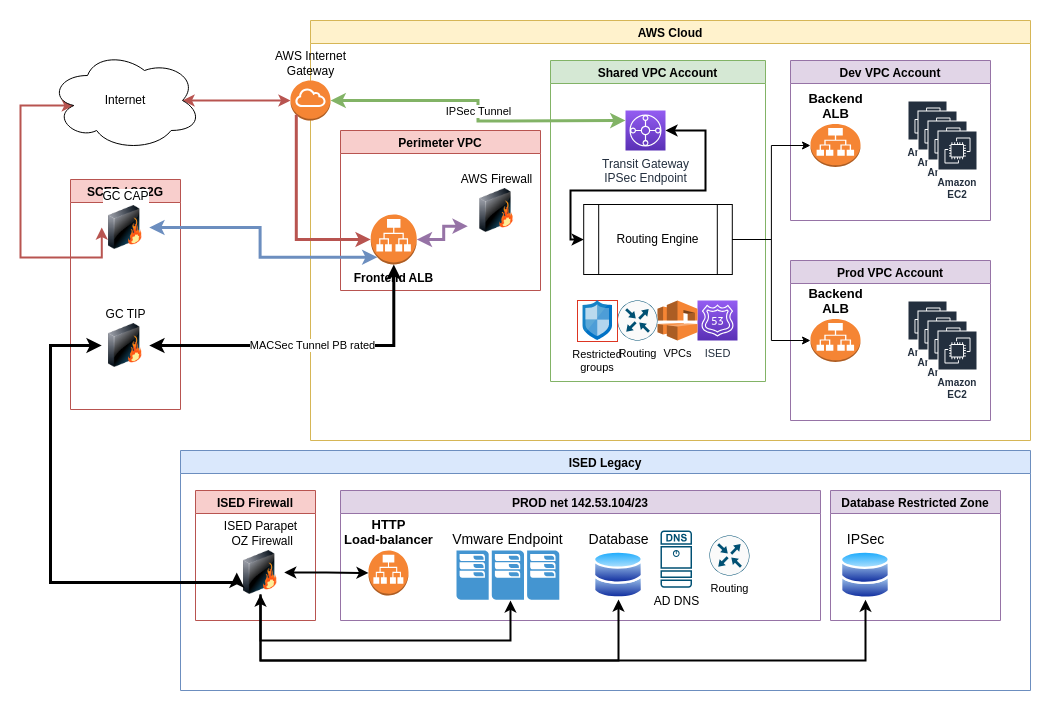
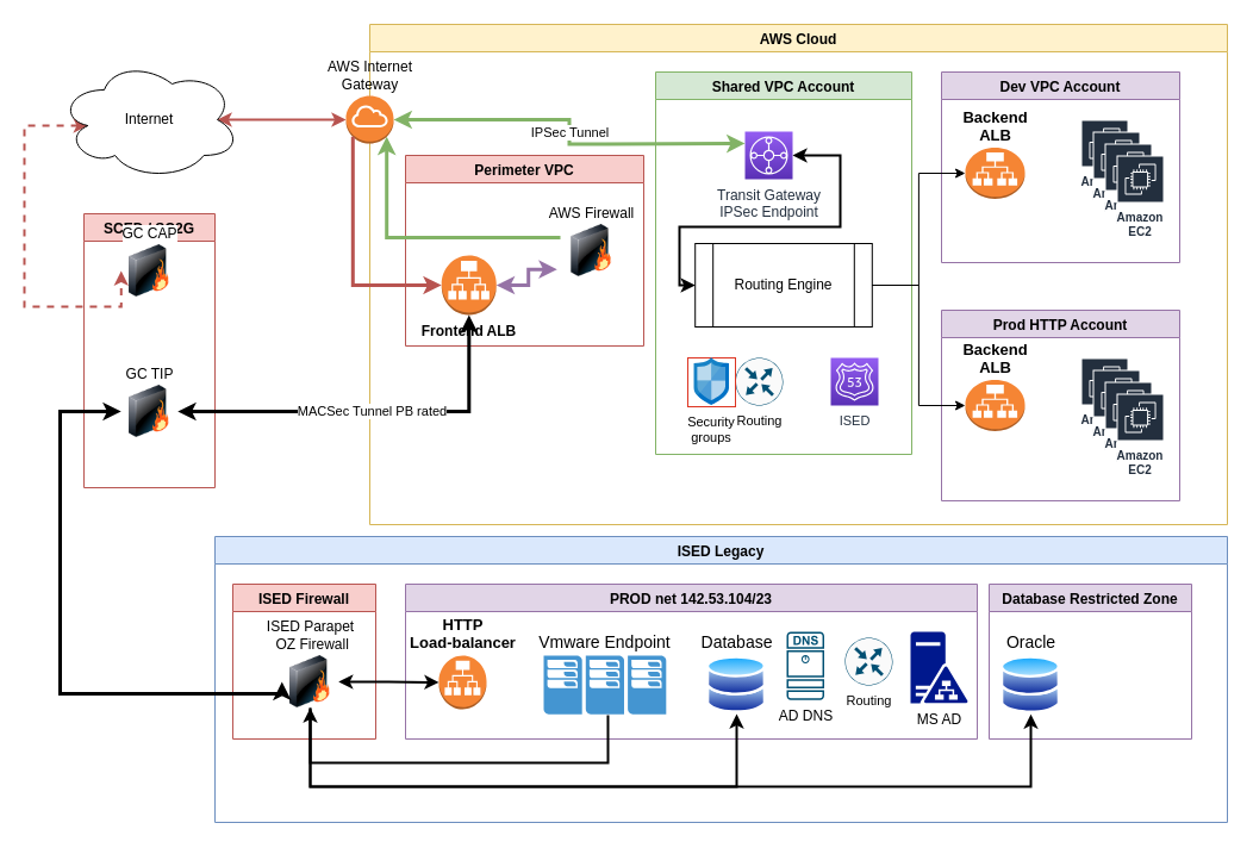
+ <mxCell id="60" style="edgeStyle=orthogonalEdgeStyle;rounded=0;orthogonalLoop=1;jettySize=auto;html=1;exitX=0;exitY=0.25;exitDx=0;exitDy=0;entryX=0.855;entryY=0.855;entryDx=0;entryDy=0;entryPerimeter=0;startArrow=none;startFill=0;endArrow=classic;endFill=1;strokeWidth=3;fillColor=#d5e8d4;strokeColor=#82b366;" parent="1" source="10" target="55" edge="1"><mxGeometry relative="1" as="geometry" /></mxCell>
- <mxCell id="3" style="edgeStyle=orthogonalEdgeStyle;rounded=0;orthogonalLoop=1;jettySize=auto;html=1;entryX=0;entryY=0.5;entryDx=0;entryDy=0;startArrow=classic;startFill=1;strokeWidth=2;exitX=0.16;exitY=0.55;exitDx=0;exitDy=0;exitPerimeter=0;fillColor=#f8cecc;strokeColor=#b85450;" parent="1" source="4" target="6" edge="1"><mxGeometry relative="1" as="geometry"><Array as="points"><mxPoint x="20" y="105" /><mxPoint x="20" y="257" /></Array></mxGeometry></mxCell>
+ <mxCell id="3" style="edgeStyle=orthogonalEdgeStyle;rounded=0;orthogonalLoop=1;jettySize=auto;html=1;entryX=0;entryY=0.5;entryDx=0;entryDy=0;startArrow=classic;startFill=1;strokeWidth=2;exitX=0.16;exitY=0.55;exitDx=0;exitDy=0;exitPerimeter=0;fillColor=#f8cecc;strokeColor=#b85450;dashed=1;" parent="1" source="4" target="6" edge="1"><mxGeometry relative="1" as="geometry"><Array as="points"><mxPoint x="20" y="105" /><mxPoint x="20" y="257" /></Array></mxGeometry></mxCell>
- <mxCell id="58" style="edgeStyle=orthogonalEdgeStyle;rounded=0;orthogonalLoop=1;jettySize=auto;html=1;entryX=0.145;entryY=0.855;entryDx=0;entryDy=0;entryPerimeter=0;startArrow=classic;startFill=1;endArrow=classic;endFill=1;strokeWidth=3;fillColor=#dae8fc;strokeColor=#6c8ebf;" parent="1" source="6" target="12" edge="1"><mxGeometry relative="1" as="geometry" /></mxCell>
- <mxCell id="29" value="Prod VPC Account" style="swimlane;fillColor=#e1d5e7;strokeColor=#9673a6;" parent="8" vertex="1"><mxGeometry x="480" y="240" width="200" height="160" as="geometry" /></mxCell>
+ <mxCell id="29" value="Prod HTTP Account" style="swimlane;fillColor=#e1d5e7;strokeColor=#9673a6;" parent="8" vertex="1"><mxGeometry x="480" y="240" width="200" height="160" as="geometry" /></mxCell>
- <mxCell id="18" value="VPCs" style="outlineConnect=0;dashed=0;verticalLabelPosition=bottom;verticalAlign=top;align=center;html=1;shape=mxgraph.aws3.vpc;fillColor=#F58534;gradientColor=none;fontSize=11;" parent="13" vertex="1"><mxGeometry x="107" y="240" width="40" height="40" as="geometry" /></mxCell>
- <mxCell id="20" value="Restricted&#10;groups" style="fillColor=none;strokeColor=#DD3522;verticalAlign=top;fontStyle=0;labelPosition=center;verticalLabelPosition=bottom;align=center;fontSize=11;" parent="13" vertex="1"><mxGeometry x="27" y="240" width="40" height="41" as="geometry" /></mxCell>
+ <mxCell id="20" value="Security&#10;groups" style="fillColor=none;strokeColor=#DD3522;verticalAlign=top;fontStyle=0;labelPosition=center;verticalLabelPosition=bottom;align=center;fontSize=11;" parent="13" vertex="1"><mxGeometry x="27" y="240" width="40" height="41" as="geometry" /></mxCell>
- <mxCell id="52" value="&lt;br&gt;IPSec" style="aspect=fixed;perimeter=ellipsePerimeter;html=1;align=center;shadow=0;dashed=0;spacingTop=3;image;image=img/lib/active_directory/databases.svg;fontSize=14;labelPosition=center;verticalLabelPosition=top;verticalAlign=bottom;" vertex="1" parent="51"><mxGeometry x="10" y="60.2" width="50" height="49" as="geometry" /></mxCell>
+ <mxCell id="52" value="&lt;br&gt;Oracle" style="aspect=fixed;perimeter=ellipsePerimeter;html=1;align=center;shadow=0;dashed=0;spacingTop=3;image;image=img/lib/active_directory/databases.svg;fontSize=14;labelPosition=center;verticalLabelPosition=top;verticalAlign=bottom;" vertex="1" parent="51"><mxGeometry x="10" y="60.2" width="50" height="49" as="geometry" /></mxCell>
+ <mxCell id="47" value="MS AD" style="aspect=fixed;pointerEvents=1;shadow=0;dashed=0;html=1;strokeColor=none;labelPosition=center;verticalLabelPosition=bottom;verticalAlign=top;align=center;fillColor=#00188D;shape=mxgraph.mscae.enterprise.ad_fs" vertex="1" parent="41"><mxGeometry x="424" y="40" width="48" height="60" as="geometry" /></mxCell>
- <mxCell id="50" style="edgeStyle=orthogonalEdgeStyle;rounded=0;orthogonalLoop=1;jettySize=auto;html=1;exitX=0.5;exitY=1;exitDx=0;exitDy=0;entryX=0.525;entryY=1.016;entryDx=0;entryDy=0;entryPerimeter=0;strokeWidth=2;" edge="1" parent="38" source="40" target="43"><mxGeometry relative="1" as="geometry"><Array as="points"><mxPoint x="80" y="190" /><mxPoint x="330" y="190" /></Array></mxGeometry></mxCell>
+ <mxCell id="50" style="edgeStyle=orthogonalEdgeStyle;rounded=0;orthogonalLoop=1;jettySize=auto;html=1;exitX=0.5;exitY=1;exitDx=0;exitDy=0;entryX=0.525;entryY=1.016;entryDx=0;entryDy=0;entryPerimeter=0;strokeWidth=2;endArrow=none;" edge="1" parent="38" source="40" target="43"><mxGeometry relative="1" as="geometry"><Array as="points"><mxPoint x="80" y="190" /><mxPoint x="330" y="190" /></Array></mxGeometry></mxCell>
